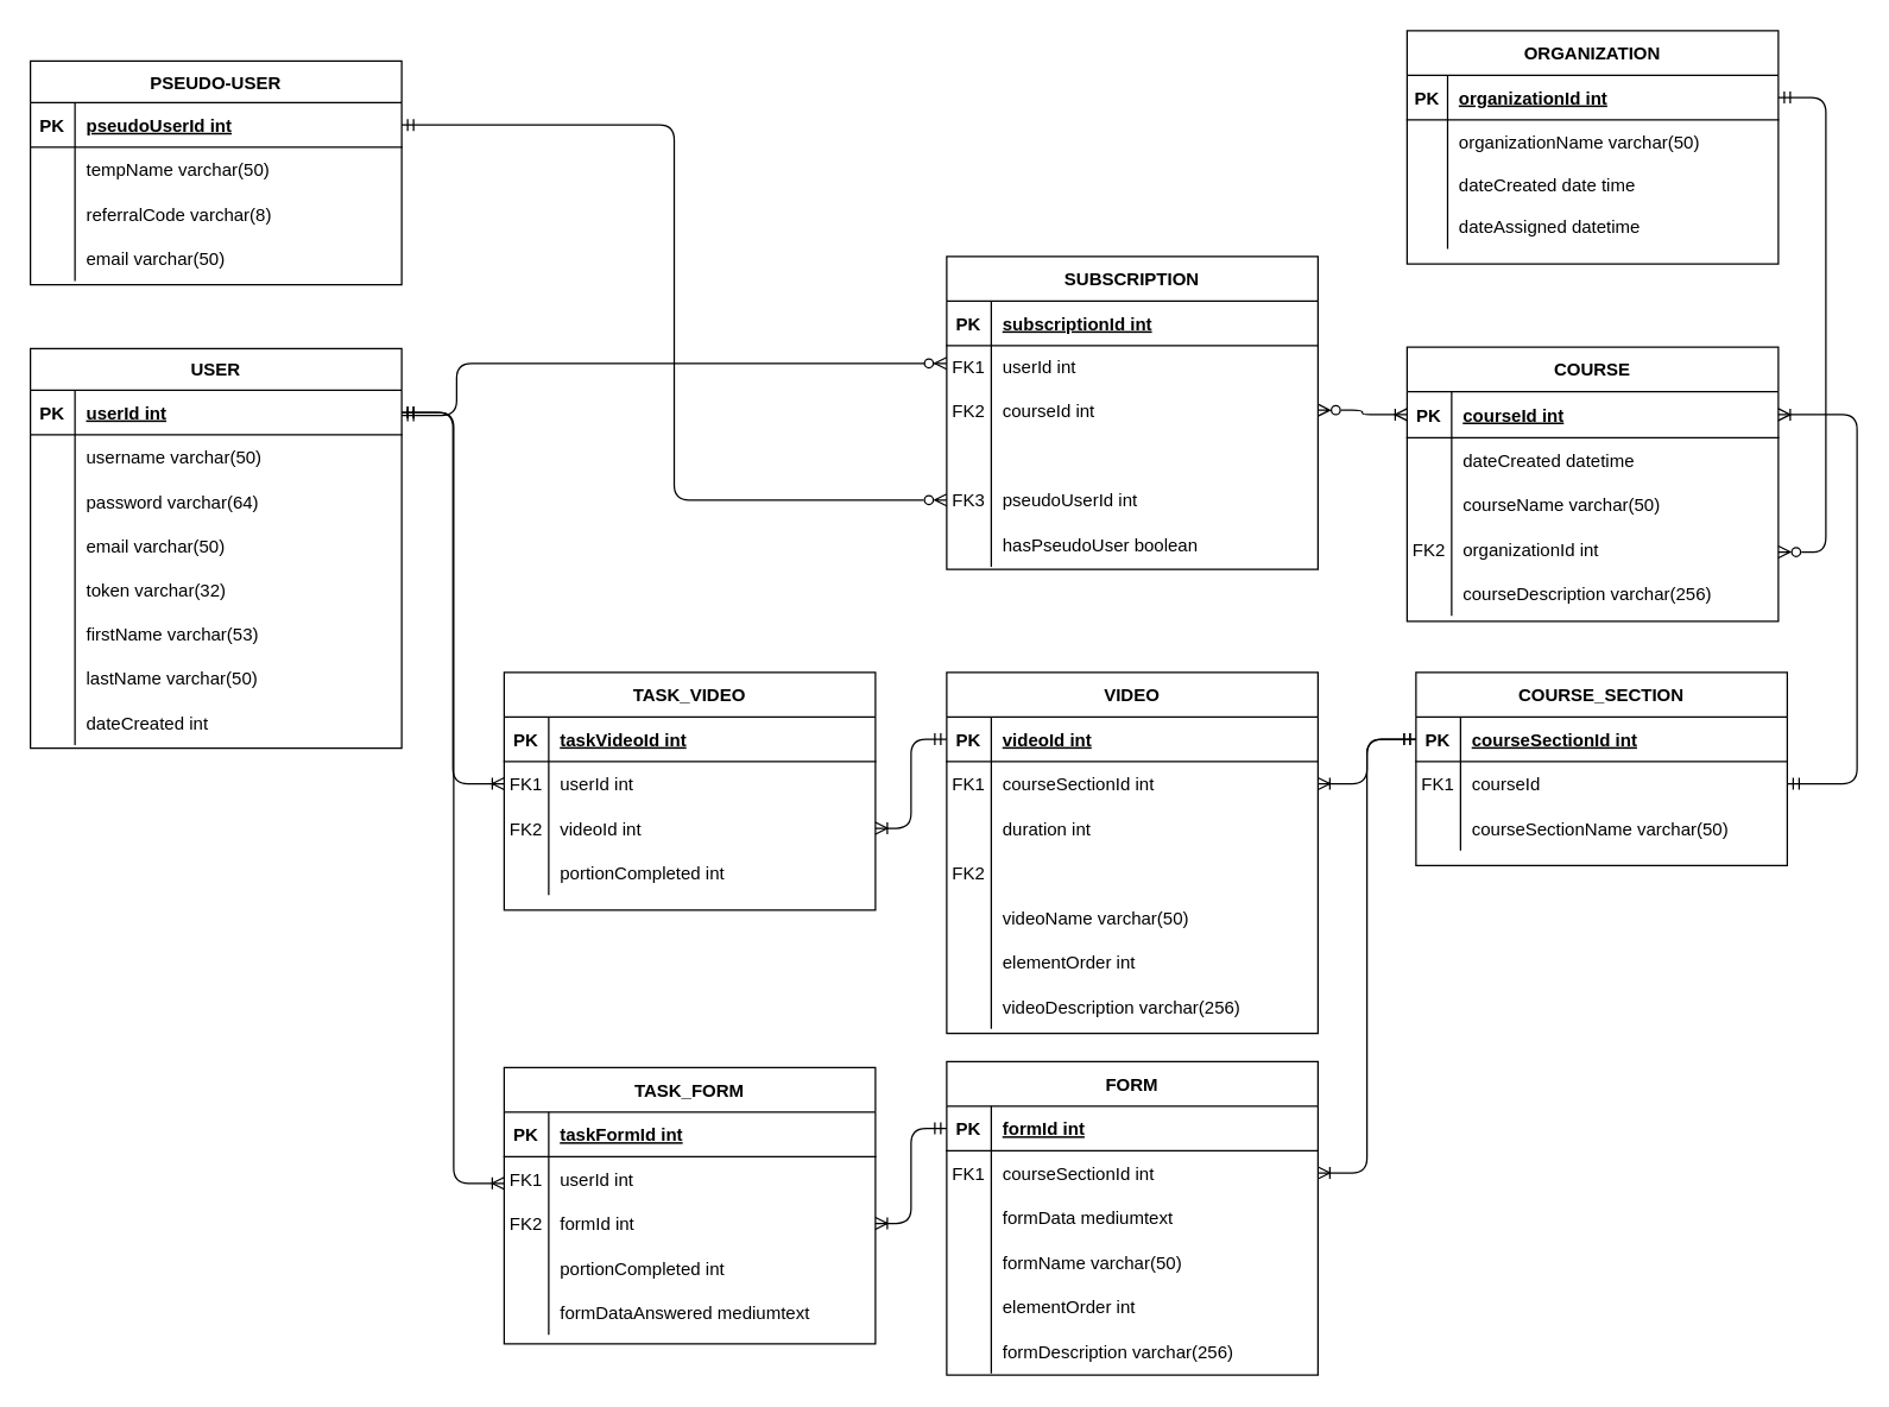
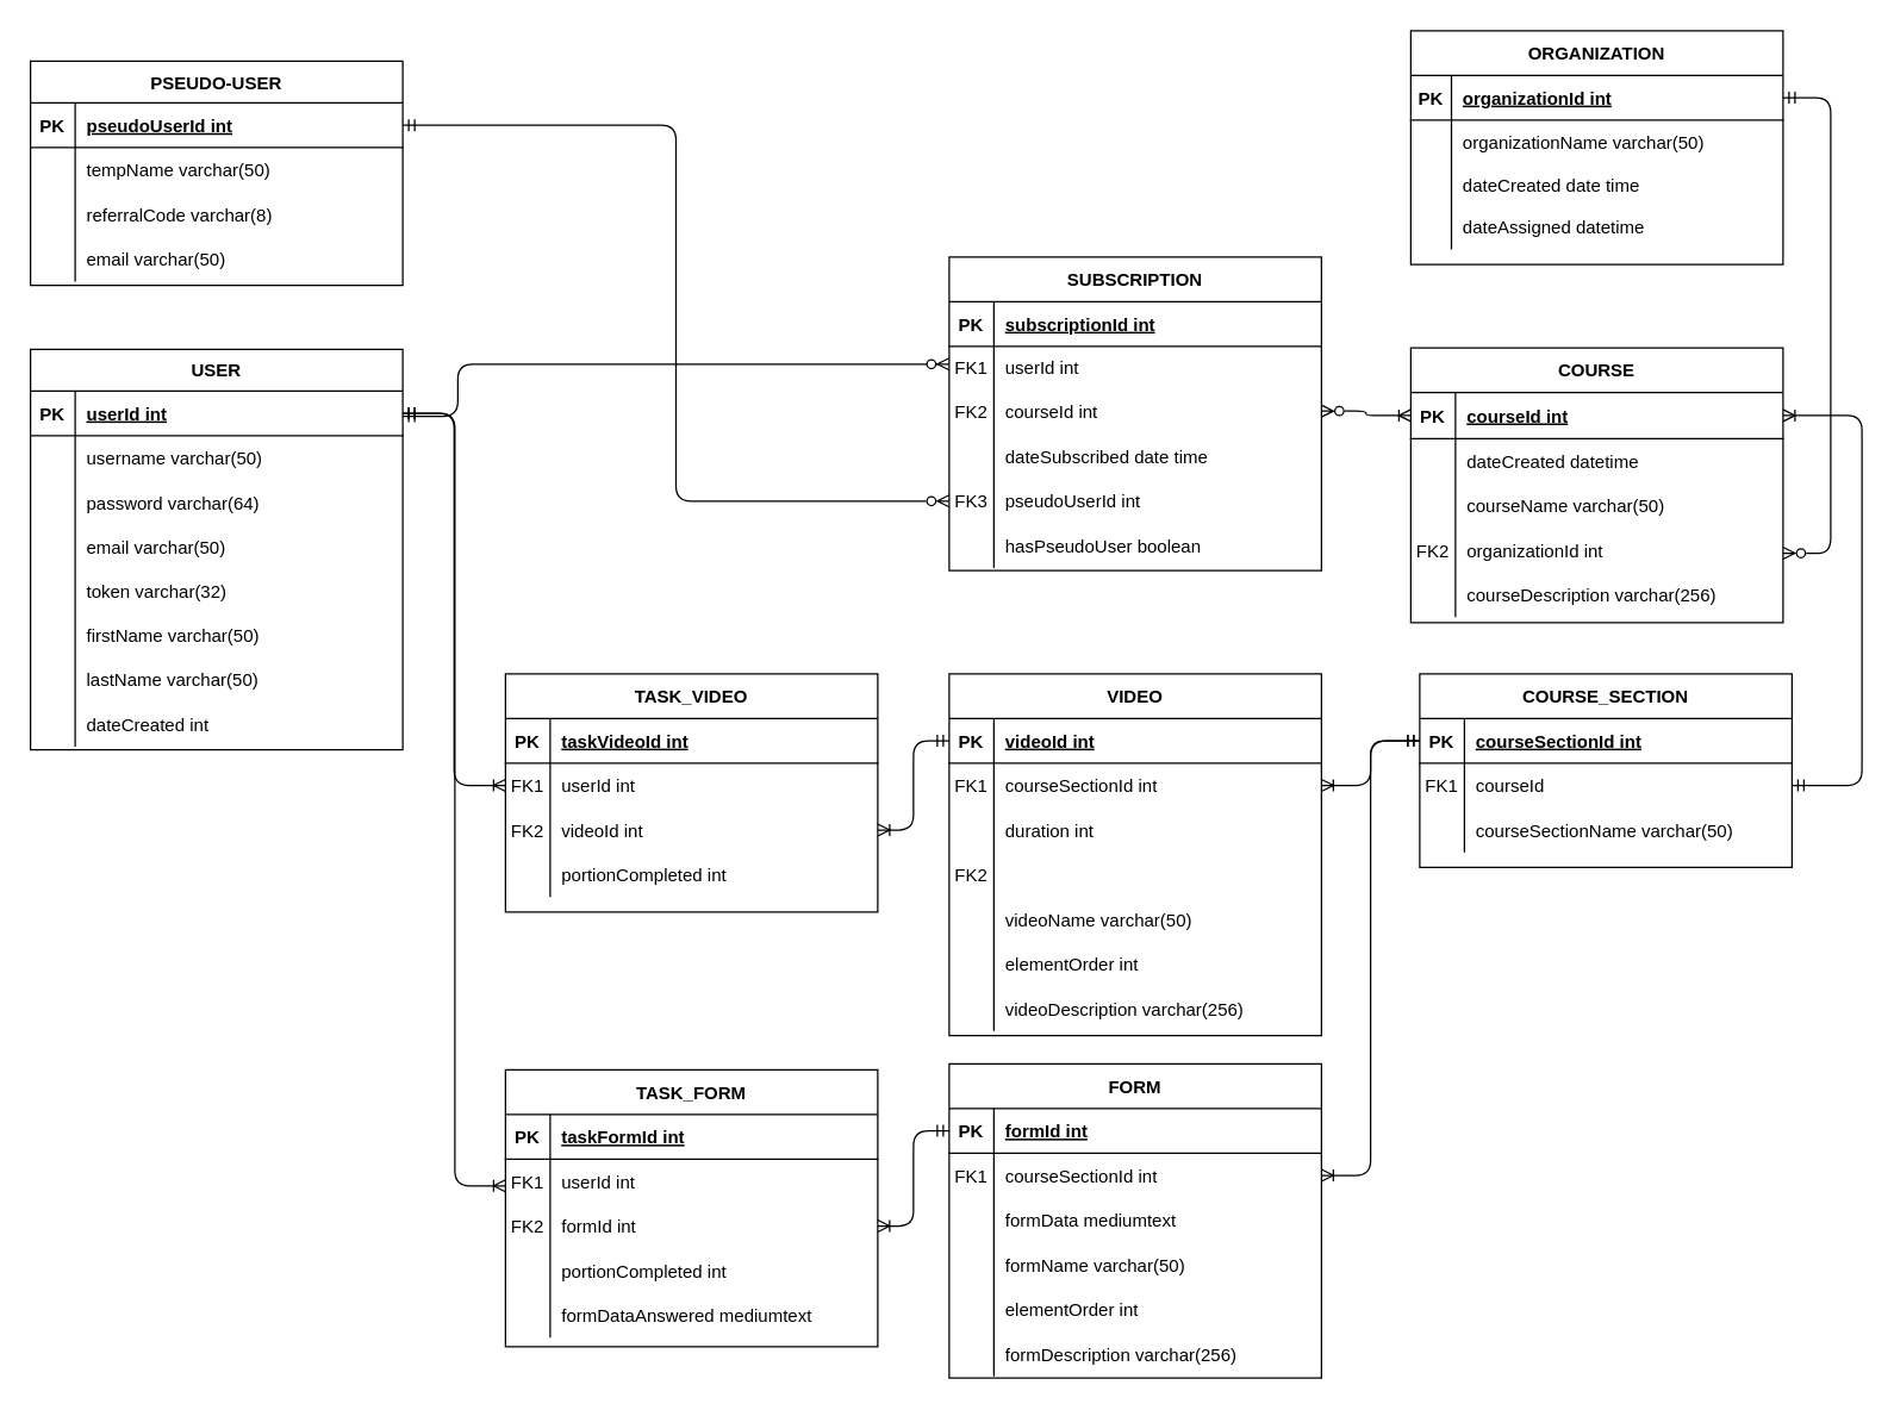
+ <mxCell id="16" value="dateSubscribed date time" style="shape=partialRectangle;overflow=hidden;connectable=0;fillColor=none;top=0;left=0;bottom=0;right=0;align=left;spacingLeft=6;" parent="14" vertex="1"><mxGeometry x="30" width="220" height="30" as="geometry"><mxRectangle width="220" height="30" as="alternateBounds" /></mxGeometry></mxCell>
- <mxCell id="57" value="firstName varchar(53)" style="shape=partialRectangle;overflow=hidden;connectable=0;fillColor=none;top=0;left=0;bottom=0;right=0;align=left;spacingLeft=6;" vertex="1" parent="55"><mxGeometry x="30" width="220" height="30" as="geometry"><mxRectangle width="220" height="30" as="alternateBounds" /></mxGeometry></mxCell>
+ <mxCell id="57" value="firstName varchar(50)" style="shape=partialRectangle;overflow=hidden;connectable=0;fillColor=none;top=0;left=0;bottom=0;right=0;align=left;spacingLeft=6;" vertex="1" parent="55"><mxGeometry x="30" width="220" height="30" as="geometry"><mxRectangle width="220" height="30" as="alternateBounds" /></mxGeometry></mxCell>
